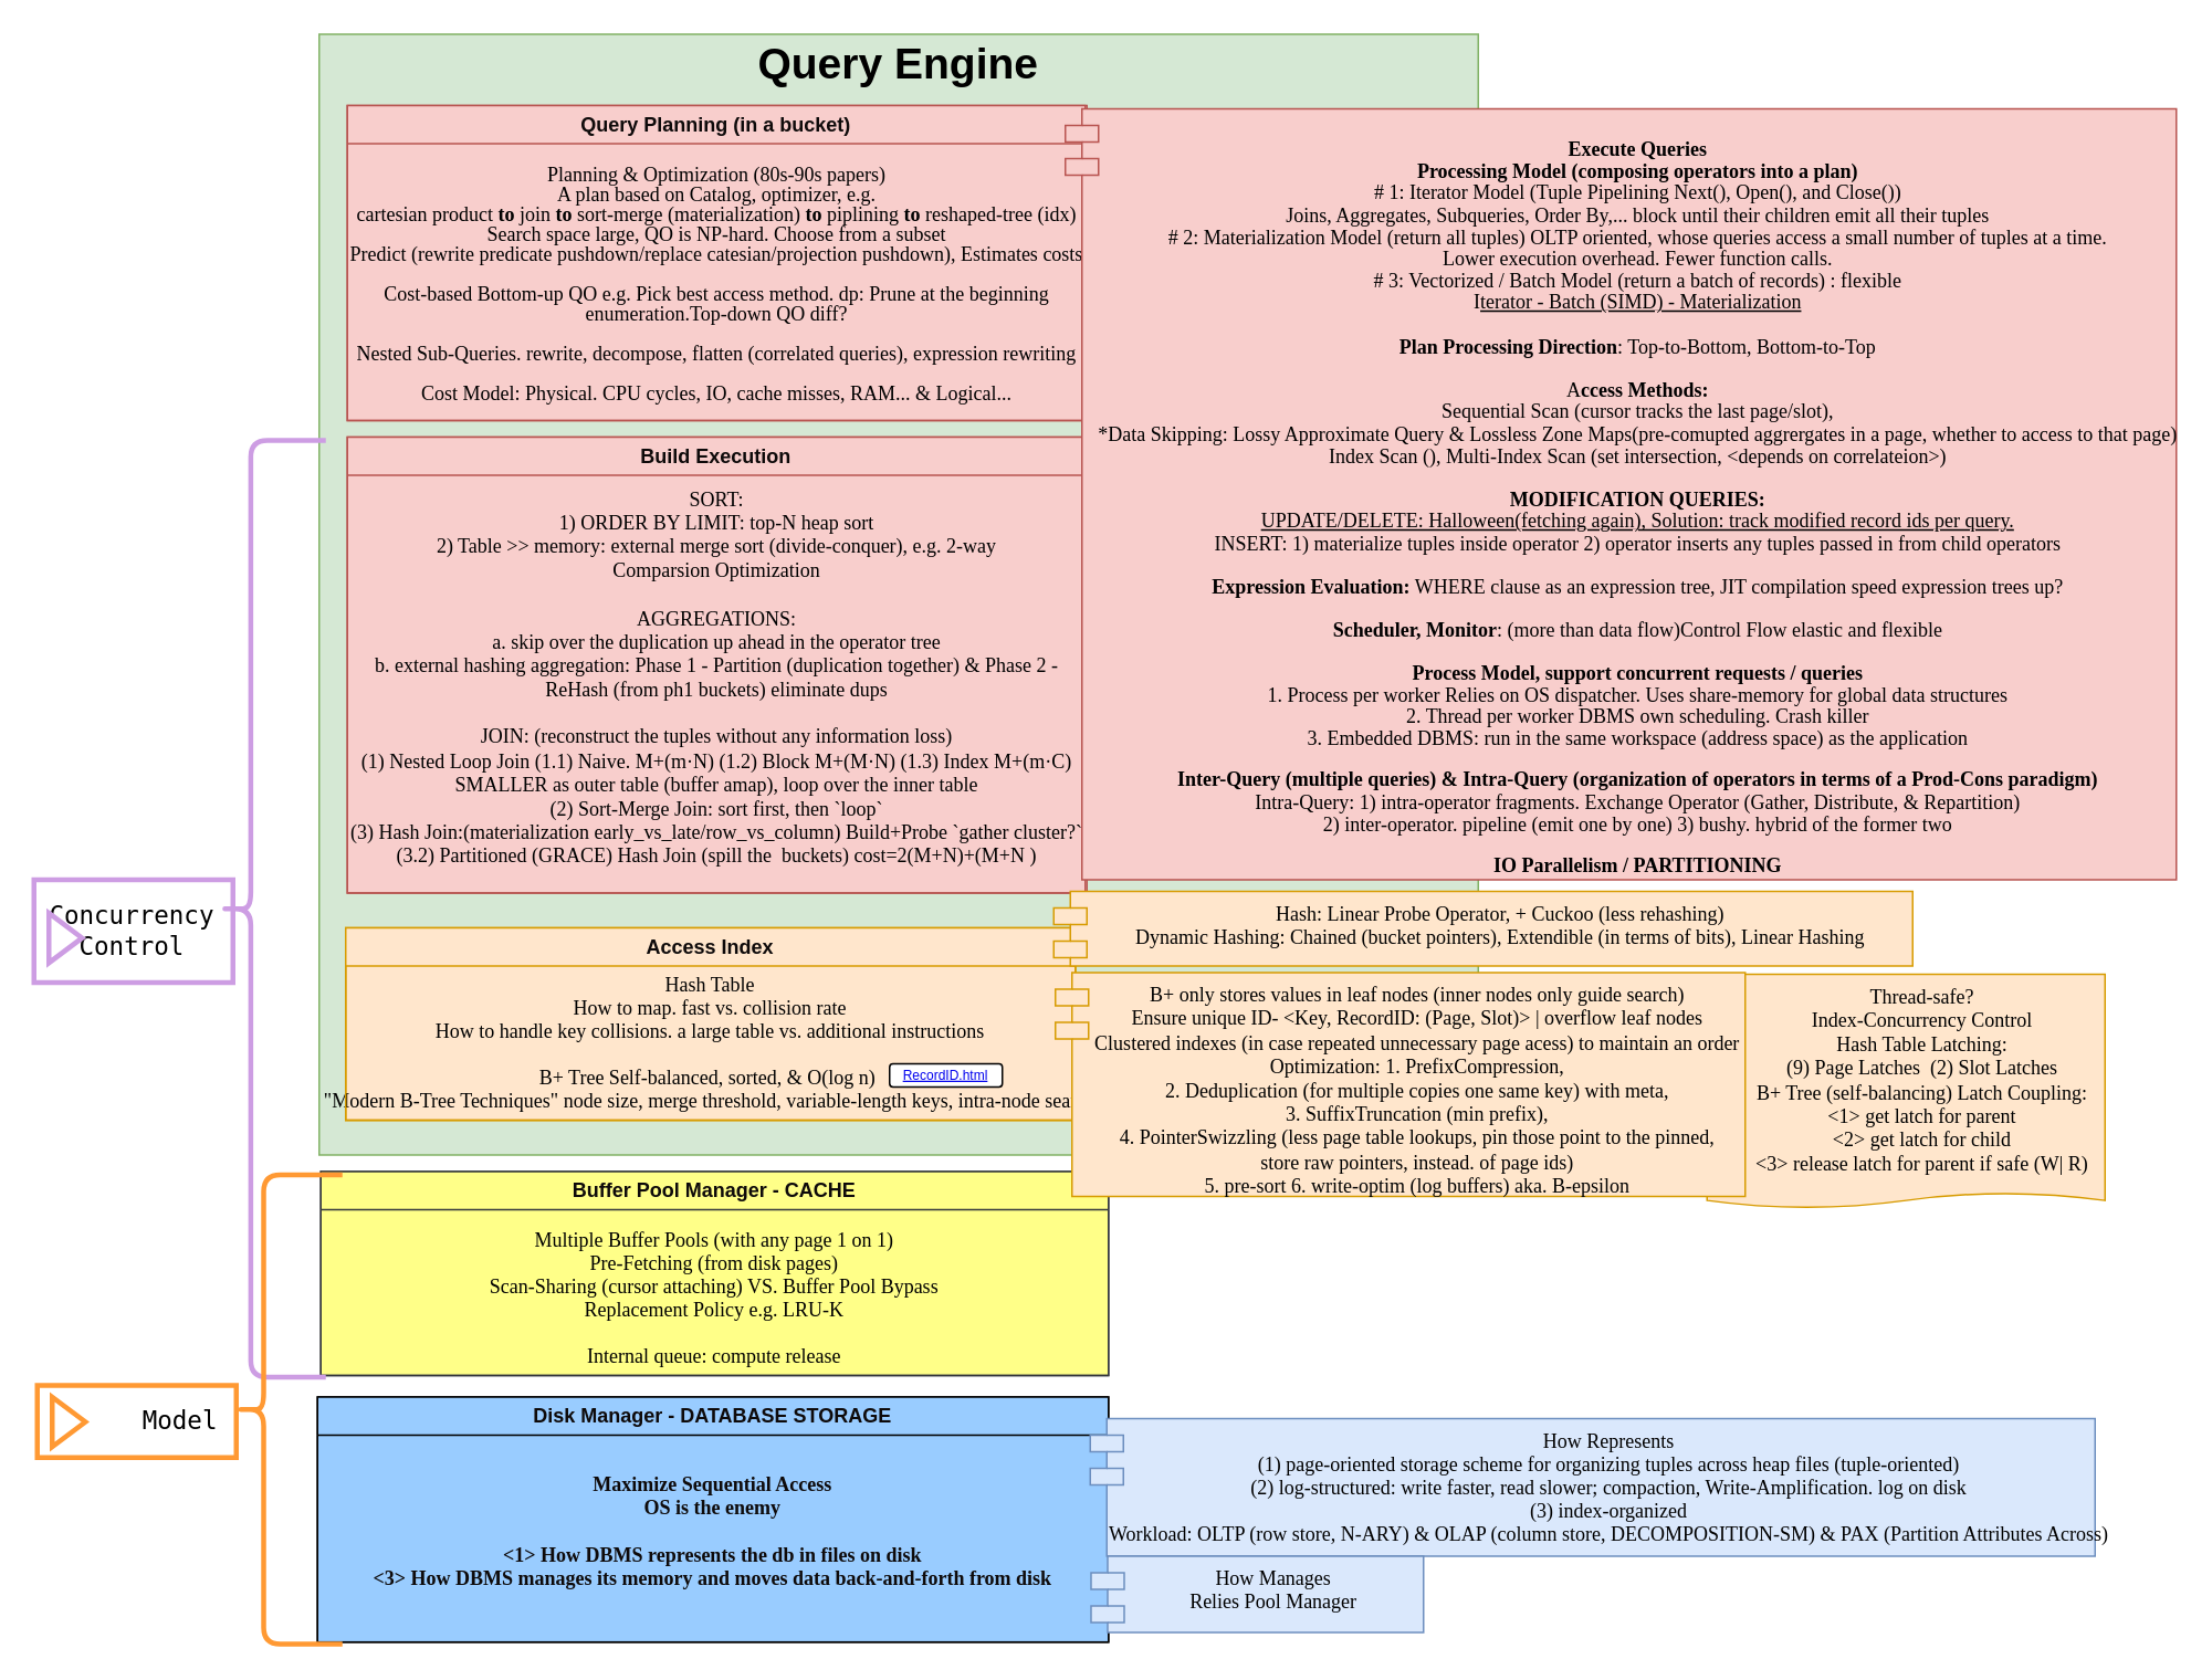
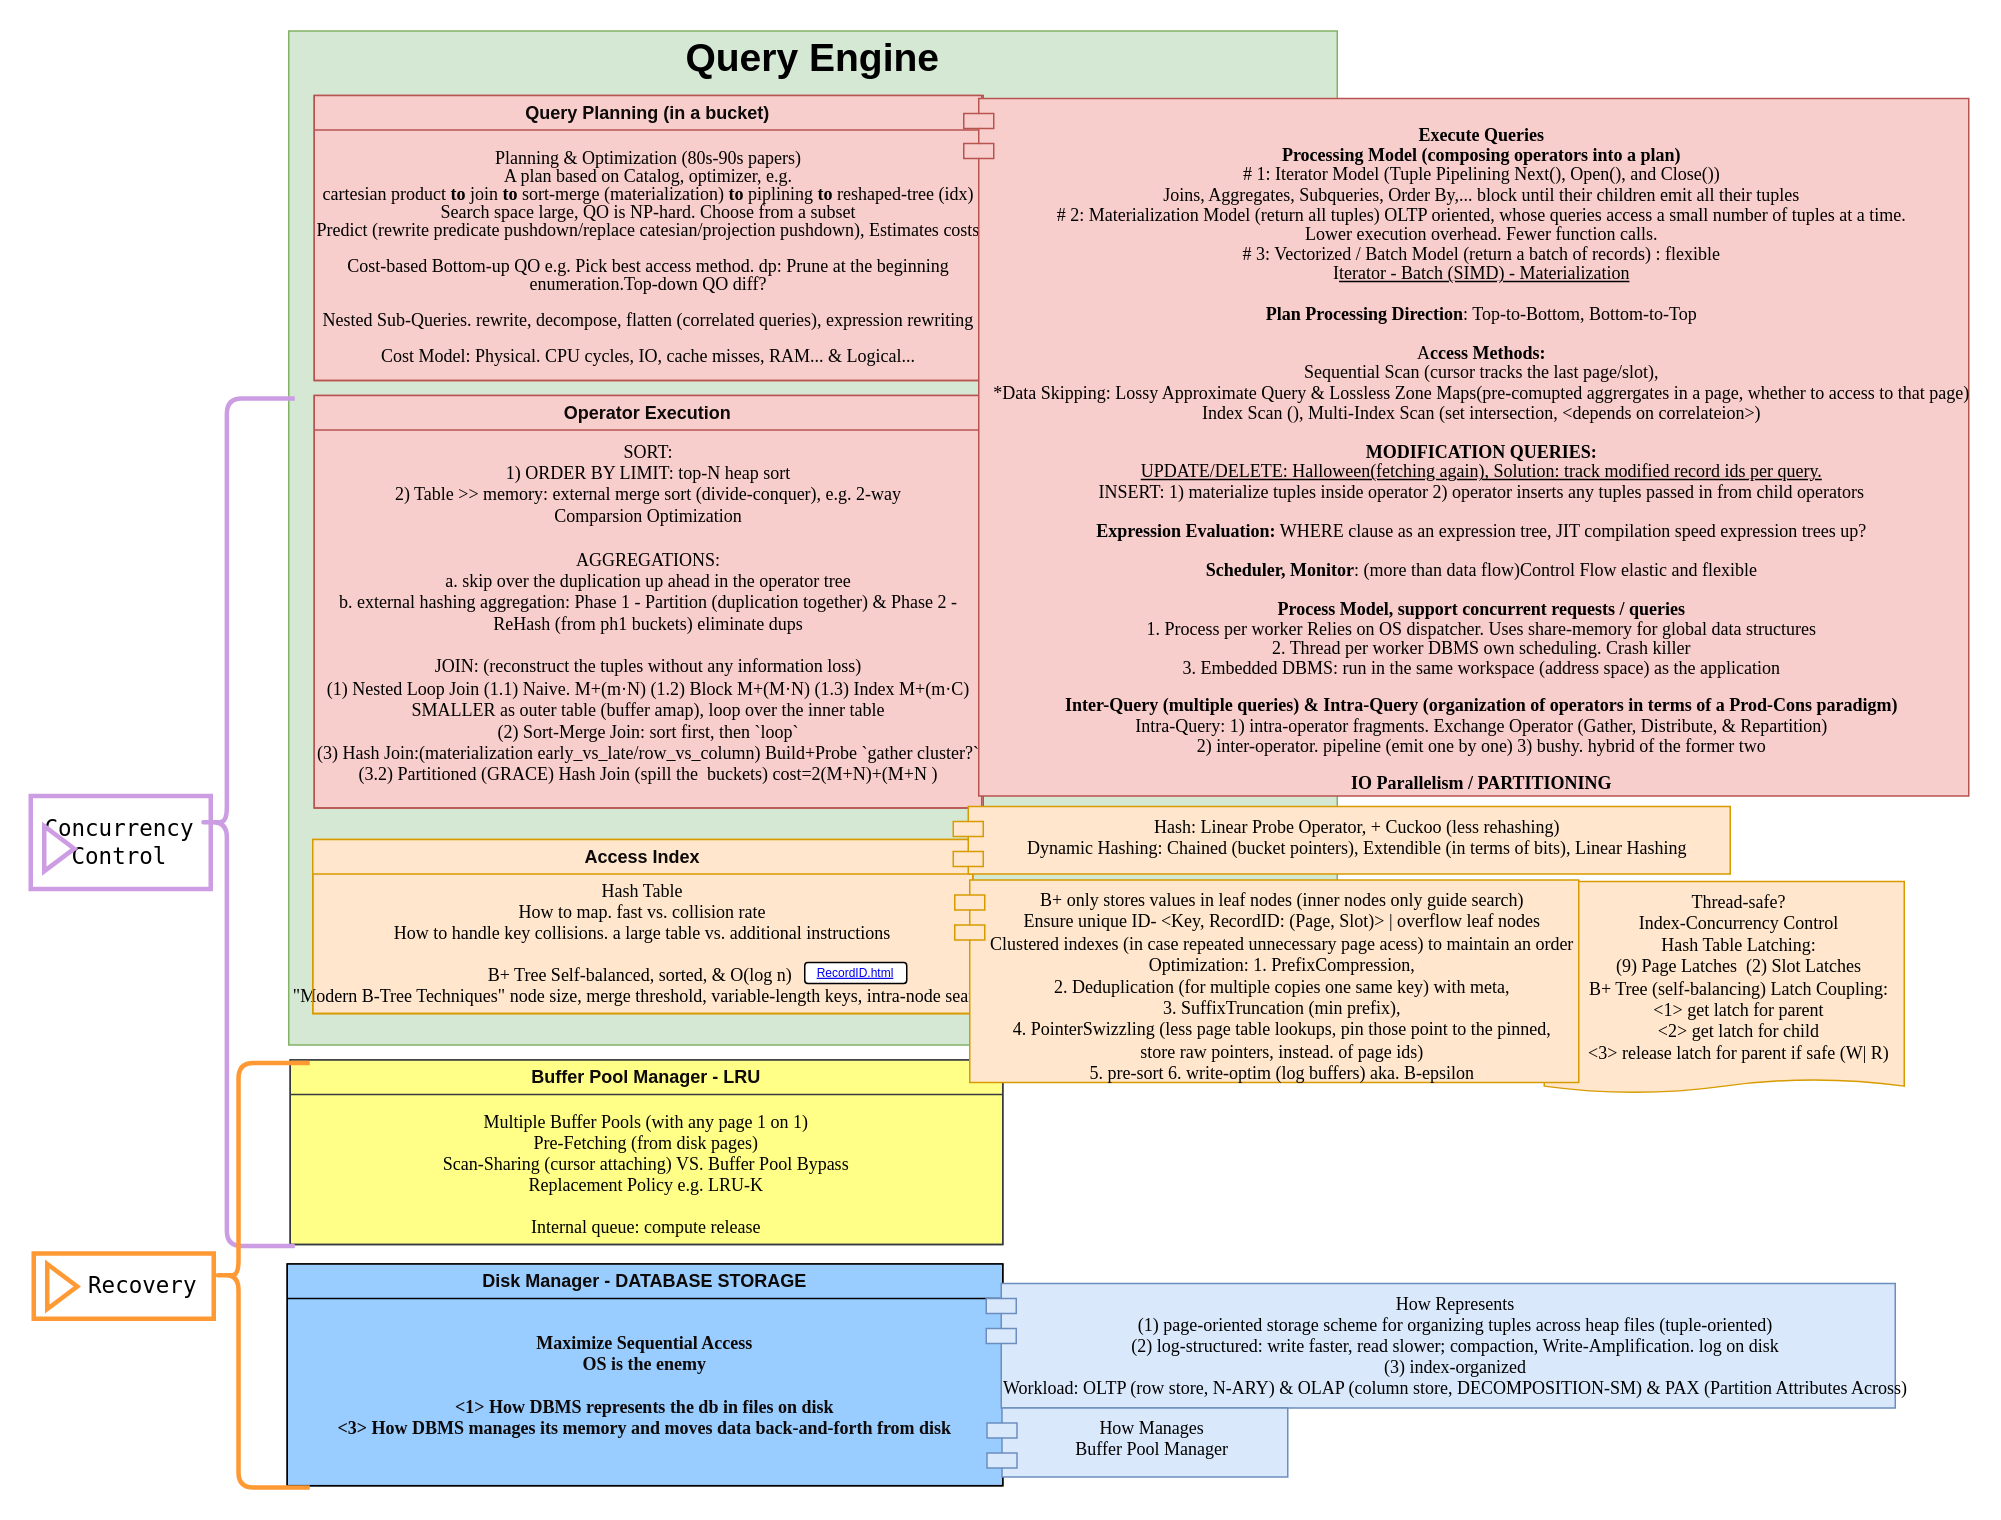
- <mxCell id="21" value="&lt;span style=&quot;caret-color: rgb(0, 0, 0); font-weight: 400; text-align: start;&quot; data-lucid-content=&quot;{&amp;quot;t&amp;quot;:&amp;quot;Operator Execution&amp;quot;,&amp;quot;m&amp;quot;:[{&amp;quot;s&amp;quot;:0,&amp;quot;n&amp;quot;:&amp;quot;a&amp;quot;,&amp;quot;v&amp;quot;:&amp;quot;left&amp;quot;},{&amp;quot;s&amp;quot;:0,&amp;quot;n&amp;quot;:&amp;quot;fc&amp;quot;,&amp;quot;v&amp;quot;:&amp;quot;Bold&amp;quot;,&amp;quot;e&amp;quot;:18},{&amp;quot;s&amp;quot;:0,&amp;quot;n&amp;quot;:&amp;quot;fid&amp;quot;,&amp;quot;v&amp;quot;:5,&amp;quot;e&amp;quot;:18},{&amp;quot;s&amp;quot;:0,&amp;quot;n&amp;quot;:&amp;quot;b&amp;quot;,&amp;quot;v&amp;quot;:true,&amp;quot;e&amp;quot;:18},{&amp;quot;s&amp;quot;:0,&amp;quot;n&amp;quot;:&amp;quot;s&amp;quot;,&amp;quot;v&amp;quot;:40,&amp;quot;e&amp;quot;:18},{&amp;quot;s&amp;quot;:0,&amp;quot;n&amp;quot;:&amp;quot;c&amp;quot;,&amp;quot;v&amp;quot;:&amp;quot;#0e0a0aff&amp;quot;,&amp;quot;e&amp;quot;:18}]}&quot; data-lucid-type=&quot;application/vnd.lucid.text&quot;&gt;&lt;span style=&quot;font-weight: bold; color: rgb(14, 10, 10);&quot;&gt;&lt;font style=&quot;font-size: 12px;&quot;&gt;Build Execution&lt;/font&gt;&lt;/span&gt;&lt;/span&gt;" style="swimlane;whiteSpace=wrap;html=1;fillColor=#f8cecc;strokeColor=#b85450;rounded=0;glass=0;" parent="19" vertex="1"><mxGeometry width="444.995" height="275" as="geometry" /></mxCell>
+ <mxCell id="21" value="&lt;span style=&quot;caret-color: rgb(0, 0, 0); font-weight: 400; text-align: start;&quot; data-lucid-content=&quot;{&amp;quot;t&amp;quot;:&amp;quot;Operator Execution&amp;quot;,&amp;quot;m&amp;quot;:[{&amp;quot;s&amp;quot;:0,&amp;quot;n&amp;quot;:&amp;quot;a&amp;quot;,&amp;quot;v&amp;quot;:&amp;quot;left&amp;quot;},{&amp;quot;s&amp;quot;:0,&amp;quot;n&amp;quot;:&amp;quot;fc&amp;quot;,&amp;quot;v&amp;quot;:&amp;quot;Bold&amp;quot;,&amp;quot;e&amp;quot;:18},{&amp;quot;s&amp;quot;:0,&amp;quot;n&amp;quot;:&amp;quot;fid&amp;quot;,&amp;quot;v&amp;quot;:5,&amp;quot;e&amp;quot;:18},{&amp;quot;s&amp;quot;:0,&amp;quot;n&amp;quot;:&amp;quot;b&amp;quot;,&amp;quot;v&amp;quot;:true,&amp;quot;e&amp;quot;:18},{&amp;quot;s&amp;quot;:0,&amp;quot;n&amp;quot;:&amp;quot;s&amp;quot;,&amp;quot;v&amp;quot;:40,&amp;quot;e&amp;quot;:18},{&amp;quot;s&amp;quot;:0,&amp;quot;n&amp;quot;:&amp;quot;c&amp;quot;,&amp;quot;v&amp;quot;:&amp;quot;#0e0a0aff&amp;quot;,&amp;quot;e&amp;quot;:18}]}&quot; data-lucid-type=&quot;application/vnd.lucid.text&quot;&gt;&lt;span style=&quot;font-weight: bold; color: rgb(14, 10, 10);&quot;&gt;&lt;font style=&quot;font-size: 12px;&quot;&gt;Operator Execution&lt;/font&gt;&lt;/span&gt;&lt;/span&gt;" style="swimlane;whiteSpace=wrap;html=1;fillColor=#f8cecc;strokeColor=#b85450;rounded=0;glass=0;" parent="19" vertex="1"><mxGeometry width="444.995" height="275" as="geometry" /></mxCell>
- <mxCell id="13" value="&lt;span style=&quot;color: rgb(14, 10, 10); text-align: start; caret-color: rgb(0, 0, 0);&quot;&gt;Buffer Pool Manager - CACHE&lt;/span&gt;" style="swimlane;whiteSpace=wrap;html=1;fillColor=#ffff88;shadow=0;strokeColor=#36393d;" parent="11" vertex="1"><mxGeometry width="475" height="123" as="geometry"><mxRectangle width="251" height="26" as="alternateBounds" /></mxGeometry></mxCell>
+ <mxCell id="13" value="&lt;span style=&quot;color: rgb(14, 10, 10); text-align: start; caret-color: rgb(0, 0, 0);&quot;&gt;Buffer Pool Manager - LRU&lt;/span&gt;" style="swimlane;whiteSpace=wrap;html=1;fillColor=#ffff88;shadow=0;strokeColor=#36393d;" parent="11" vertex="1"><mxGeometry width="475" height="123" as="geometry"><mxRectangle width="251" height="26" as="alternateBounds" /></mxGeometry></mxCell>
- <mxCell id="29" value="&lt;pre style=&quot;line-height: 50%;&quot;&gt;&lt;span style=&quot;font-size: 15px;&quot;&gt;Model &lt;/span&gt;&lt;/pre&gt;" style="html=1;whiteSpace=wrap;container=1;recursiveResize=0;collapsible=0;strokeColor=#FF9933;strokeWidth=3;fontSize=12;align=right;" parent="1" vertex="1"><mxGeometry x="22" y="835" width="120" height="43.5" as="geometry" /></mxCell>
+ <mxCell id="29" value="&lt;pre style=&quot;line-height: 50%;&quot;&gt;&lt;span style=&quot;font-size: 15px;&quot;&gt;Recovery &lt;/span&gt;&lt;/pre&gt;" style="html=1;whiteSpace=wrap;container=1;recursiveResize=0;collapsible=0;strokeColor=#FF9933;strokeWidth=3;fontSize=12;align=right;" parent="1" vertex="1"><mxGeometry x="22" y="835" width="120" height="43.5" as="geometry" /></mxCell>
- <mxCell id="10" value="How Manages&#10;Relies Pool Manager" style="shape=module;align=left;spacingLeft=20;align=center;verticalAlign=top;fontFamily=Times New Roman;fillColor=#dae8fc;strokeColor=#6c8ebf;" parent="1" vertex="1"><mxGeometry x="657.5" y="938" width="200.5" height="46" as="geometry" /></mxCell>
+ <mxCell id="10" value="How Manages&#10;Buffer Pool Manager" style="shape=module;align=left;spacingLeft=20;align=center;verticalAlign=top;fontFamily=Times New Roman;fillColor=#dae8fc;strokeColor=#6c8ebf;" parent="1" vertex="1"><mxGeometry x="657.5" y="938" width="200.5" height="46" as="geometry" /></mxCell>
